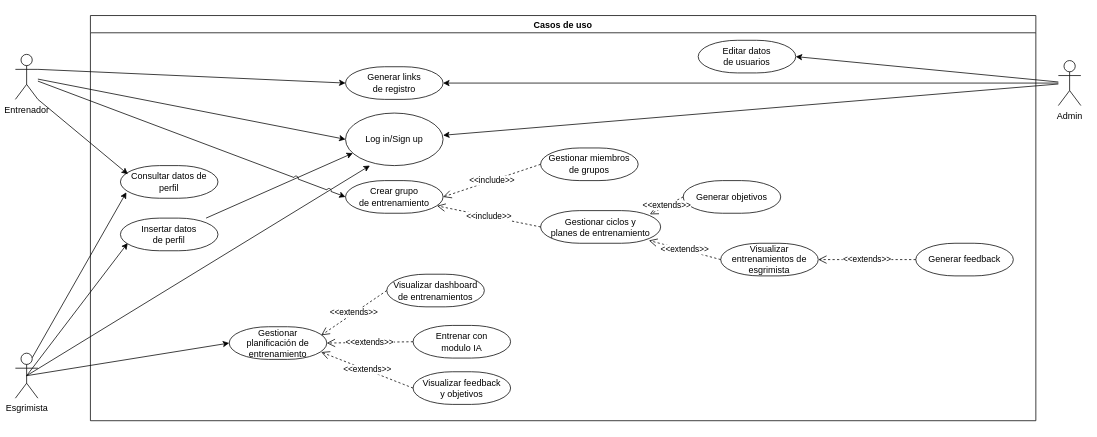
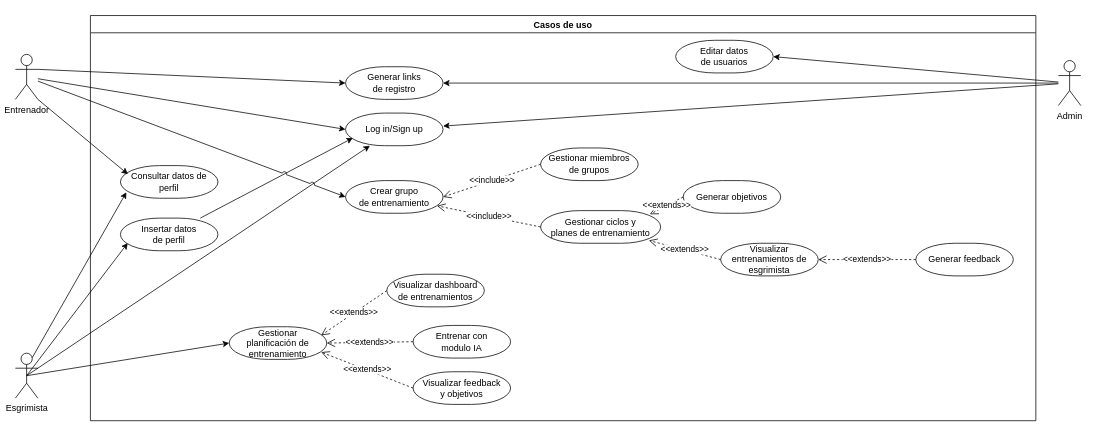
- <mxCell id="4" value="Editar datos&lt;br&gt;de usuarios" style="rounded=1;whiteSpace=wrap;html=1;perimeterSpacing=0;arcSize=120;" vertex="1" parent="2"><mxGeometry x="810" y="33" width="130" height="43.5" as="geometry" /></mxCell>
+ <mxCell id="4" value="Editar datos&lt;br&gt;de usuarios" style="rounded=1;whiteSpace=wrap;html=1;perimeterSpacing=0;arcSize=120;" vertex="1" parent="2"><mxGeometry x="780" y="33" width="130" height="43.5" as="geometry" /></mxCell>
- <mxCell id="3" value="Log in/Sign up" style="rounded=1;whiteSpace=wrap;html=1;perimeterSpacing=0;arcSize=120;" vertex="1" parent="2"><mxGeometry x="340" y="130" width="130" height="70" as="geometry" /></mxCell>
+ <mxCell id="3" value="Log in/Sign up" style="rounded=1;whiteSpace=wrap;html=1;perimeterSpacing=0;arcSize=120;" vertex="1" parent="2"><mxGeometry x="340" y="130" width="130" height="43.5" as="geometry" /></mxCell>
